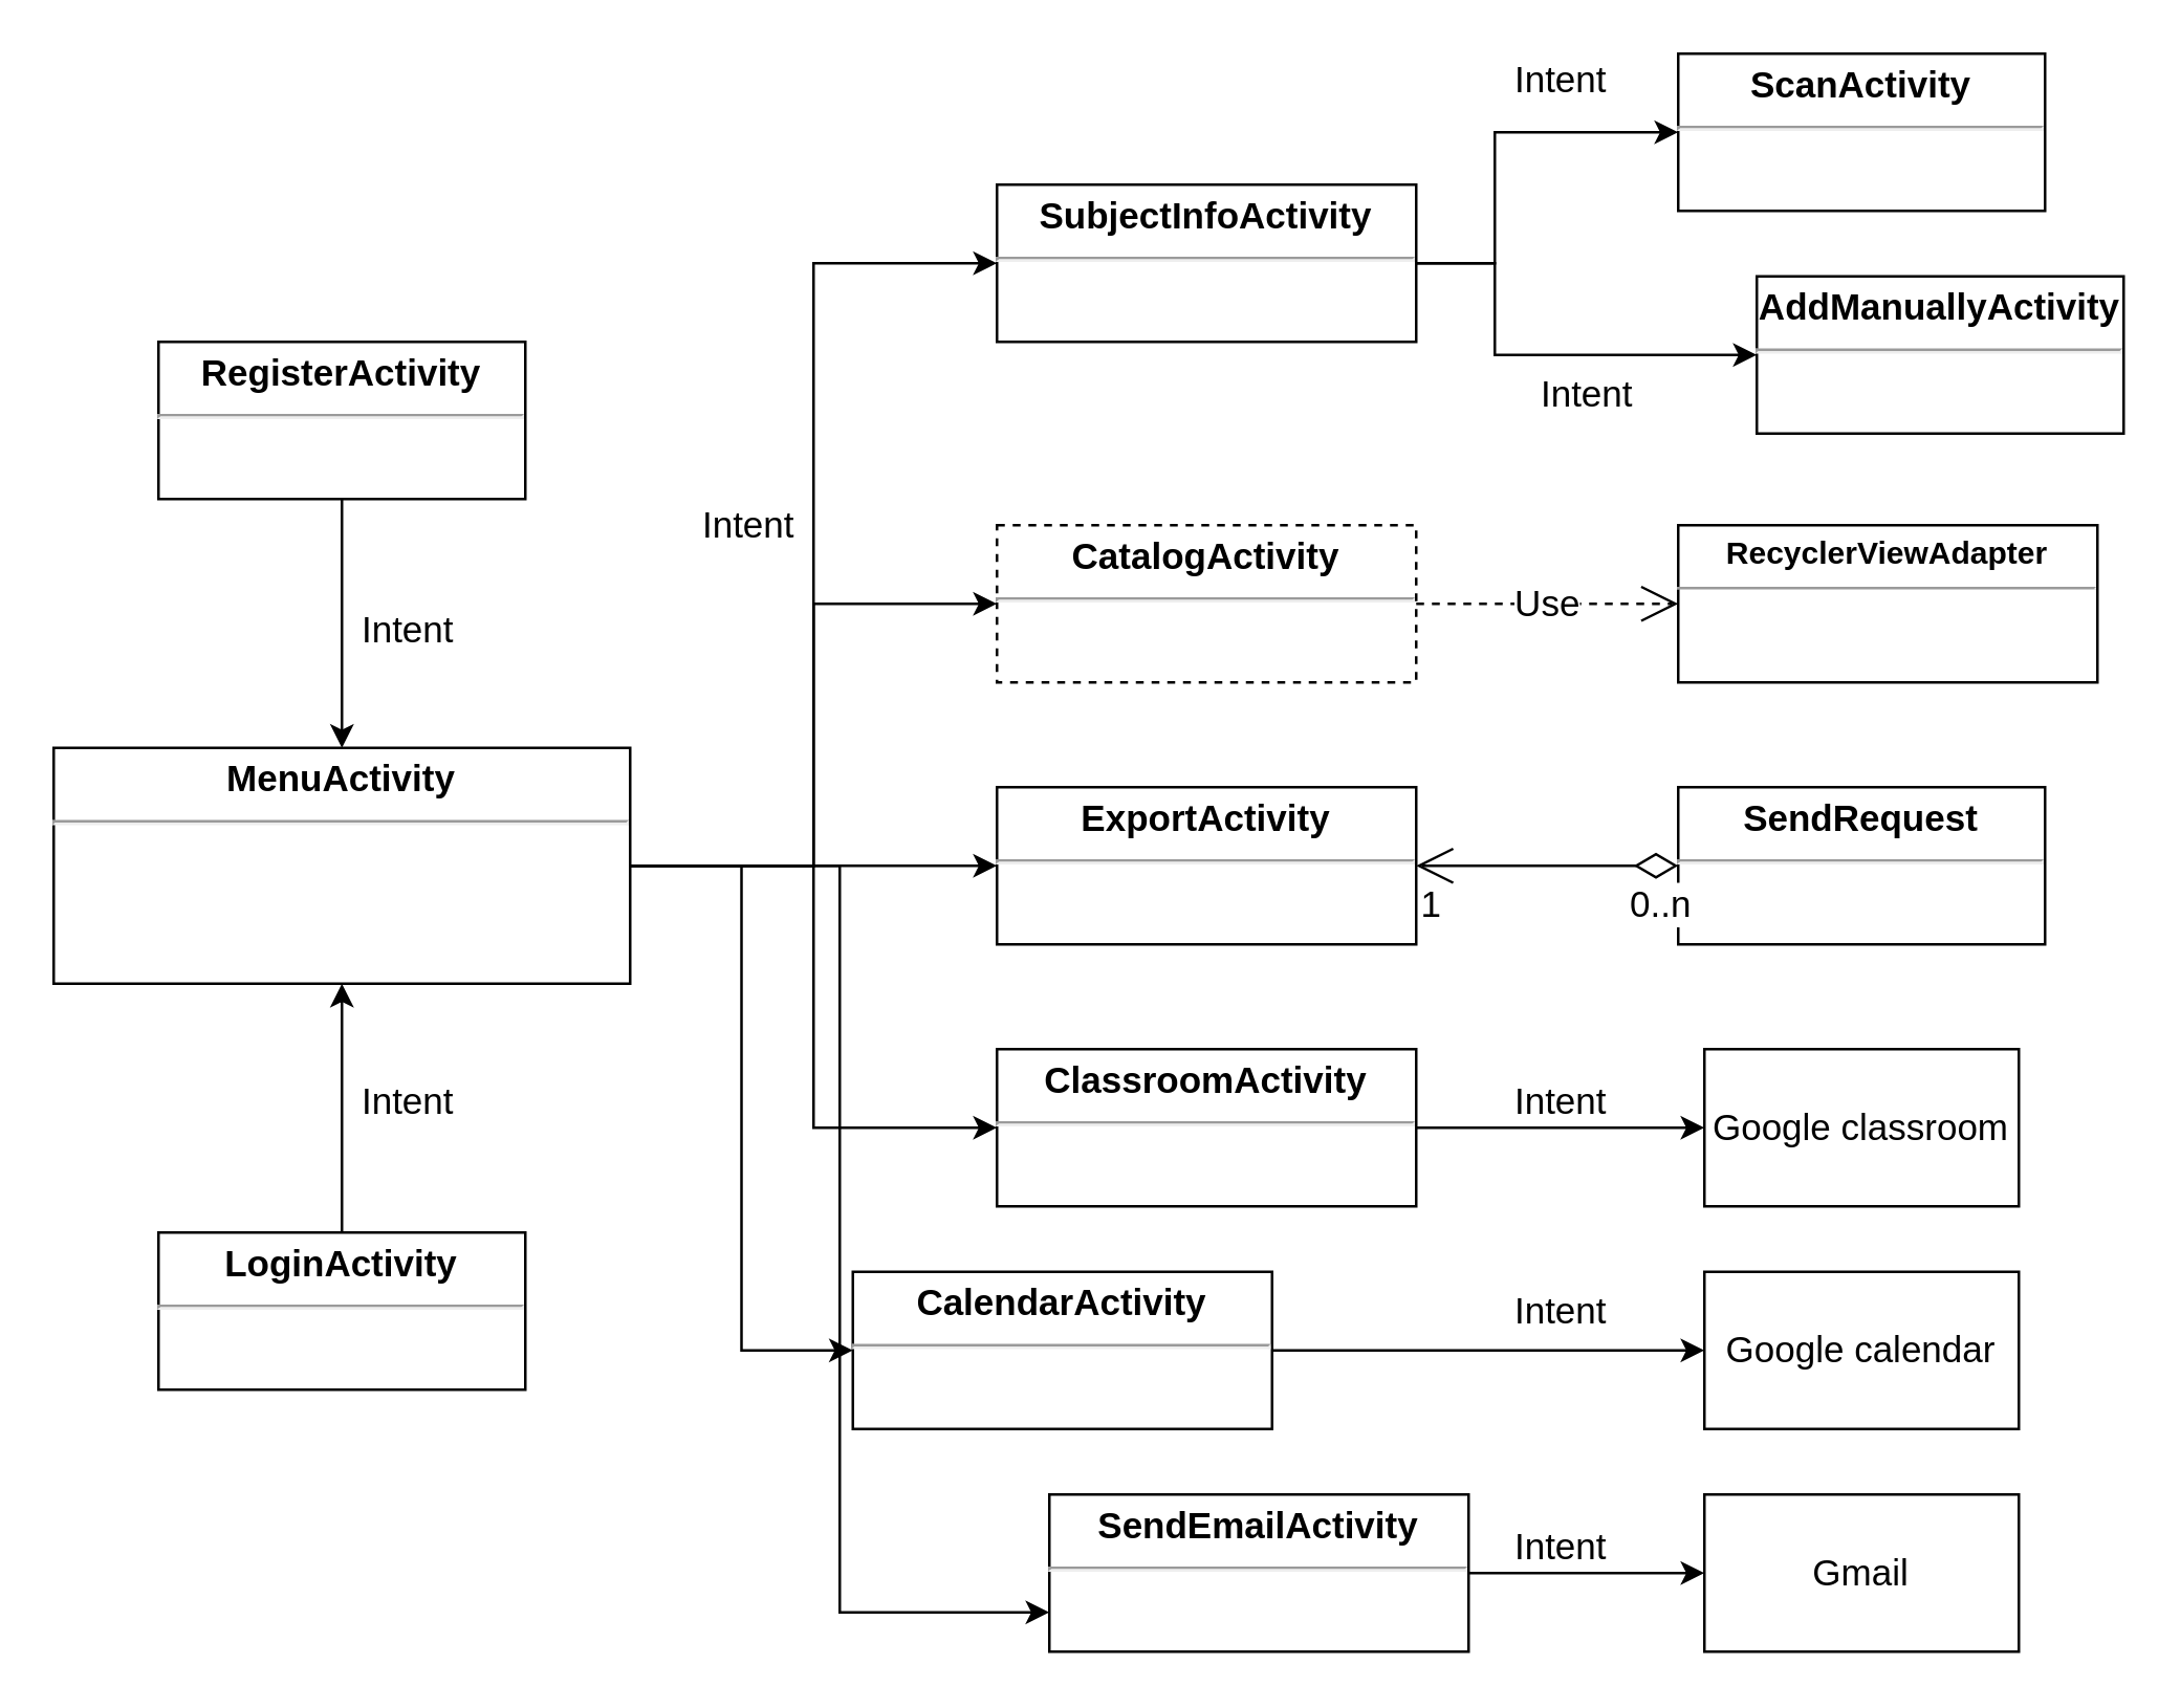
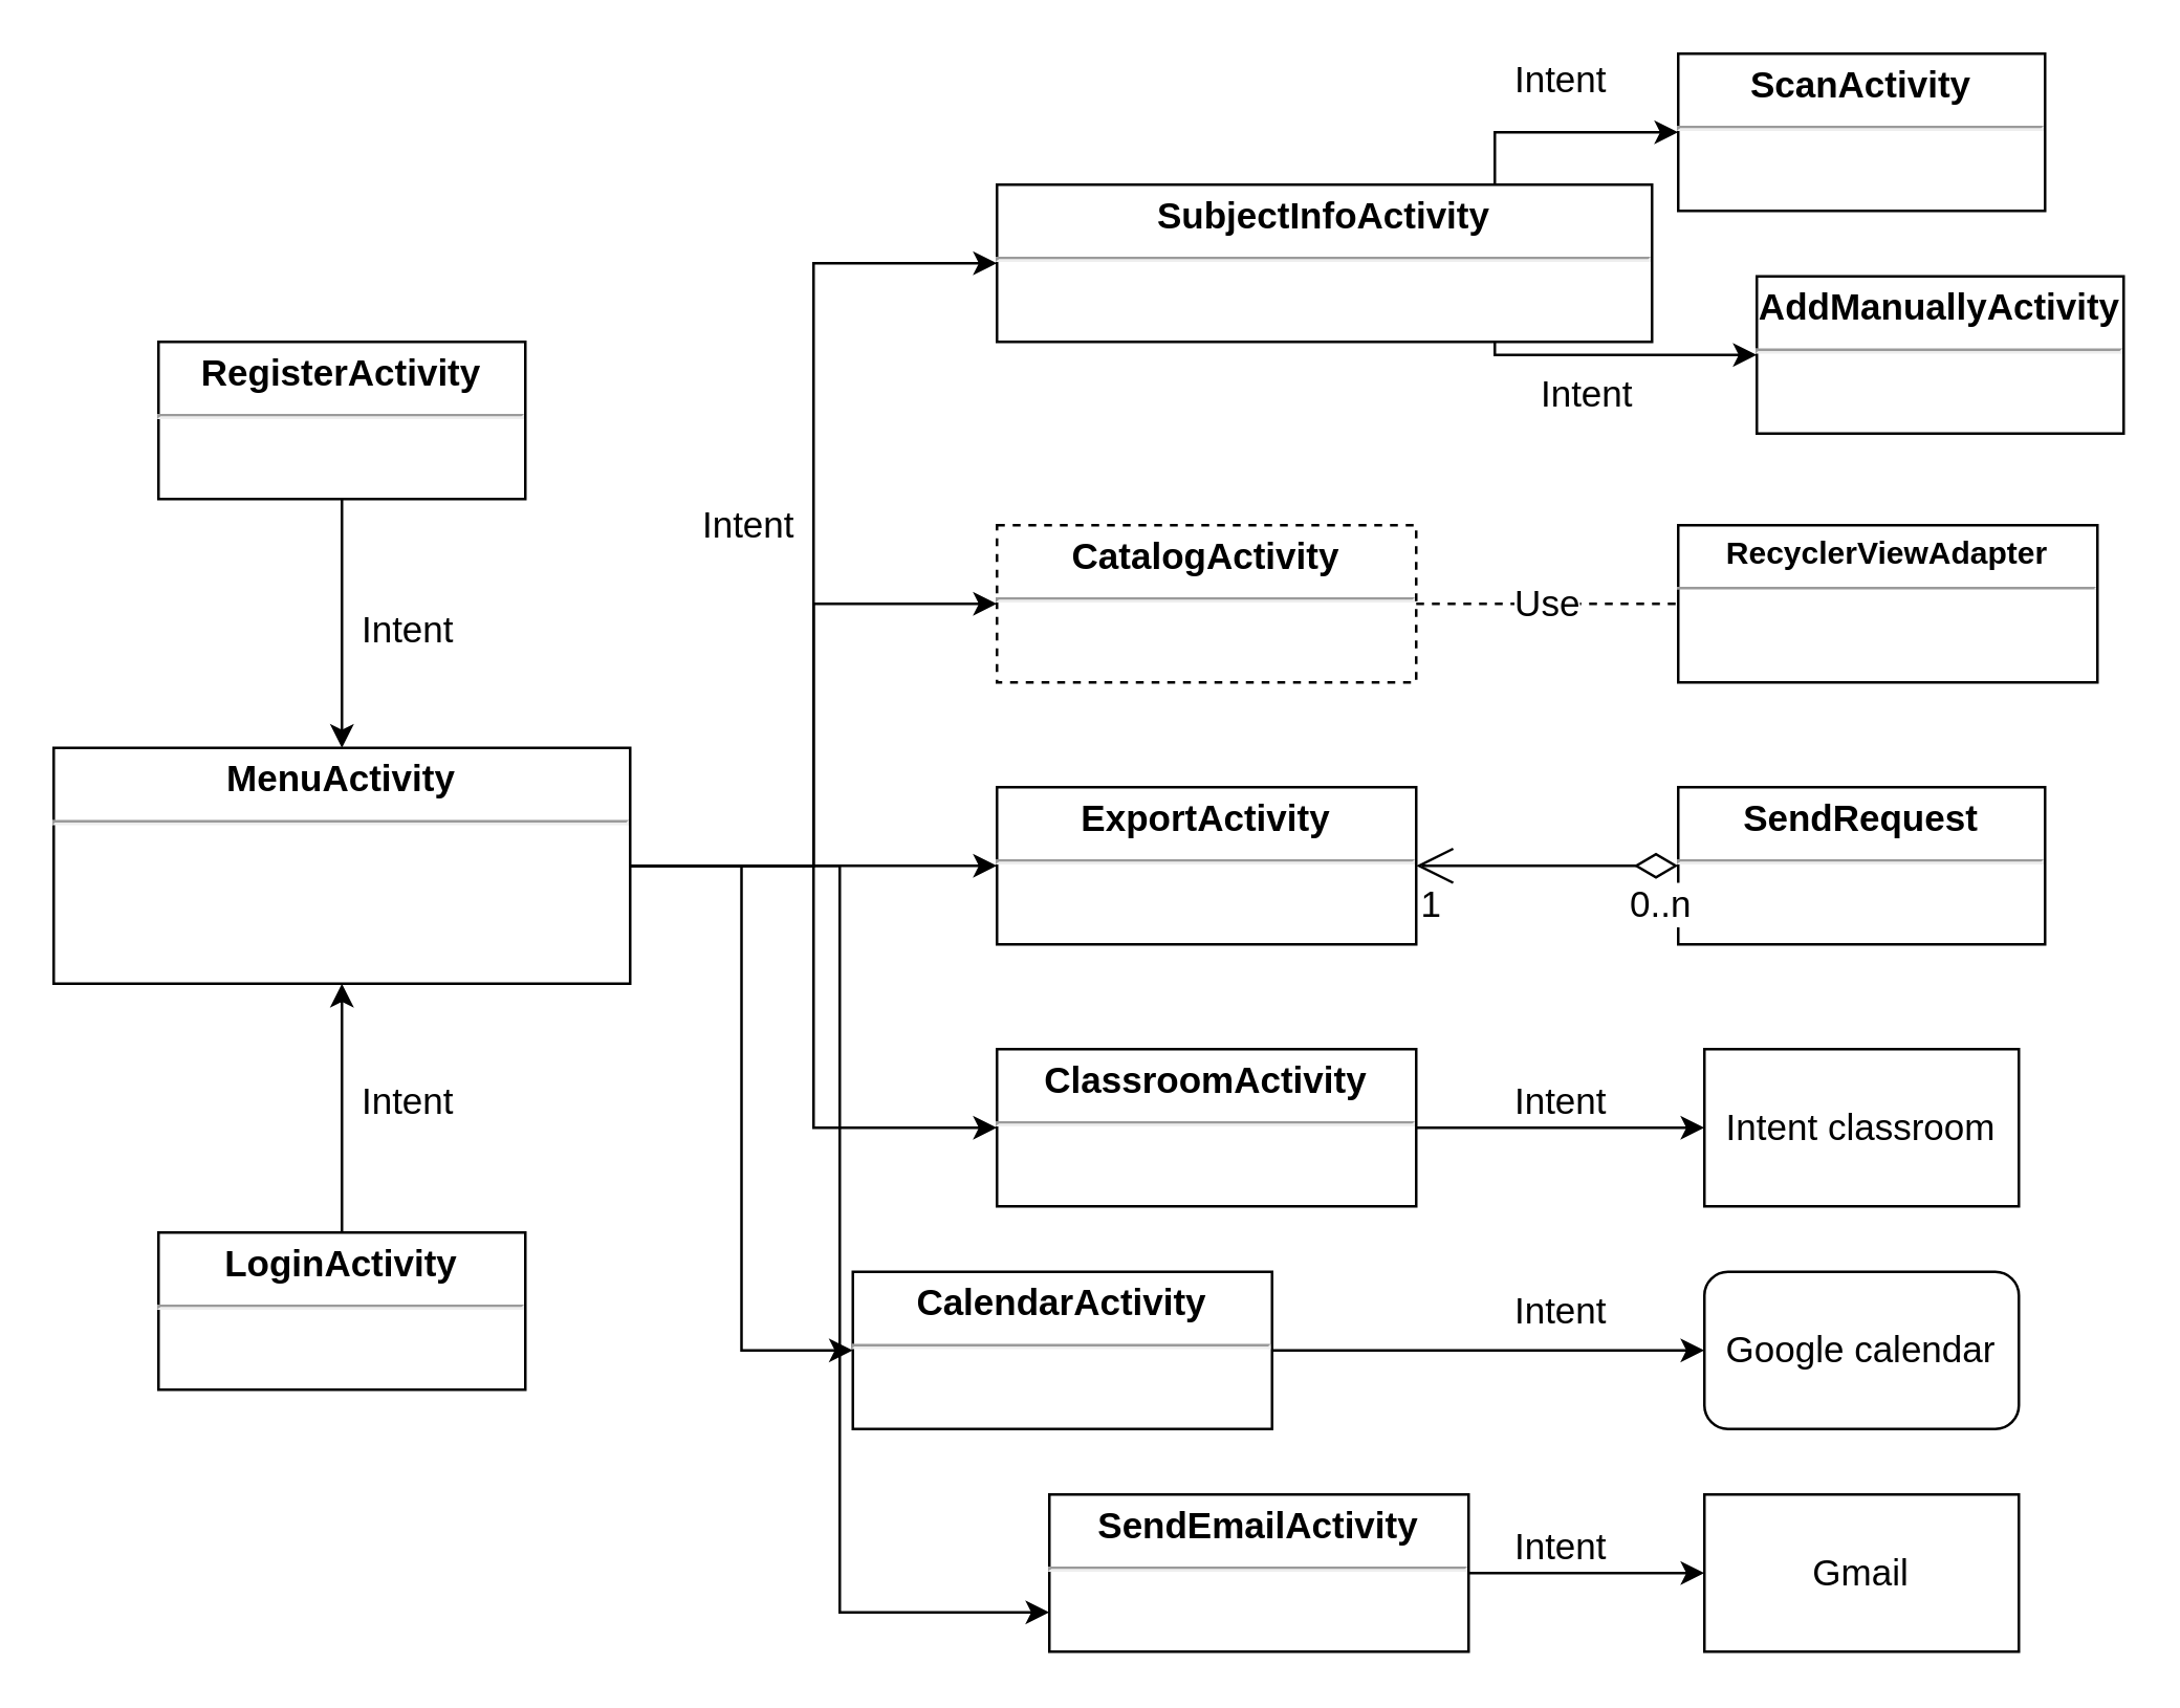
- <mxCell id="12" value="&lt;p style=&quot;margin: 4px 0px 0px; text-align: center; font-size: 14px;&quot;&gt;&lt;b style=&quot;font-size: 14px;&quot;&gt;SubjectInfoActivity&lt;/b&gt;&lt;/p&gt;&lt;hr style=&quot;font-size: 14px;&quot;&gt;&lt;p style=&quot;margin: 0px 0px 0px 4px; font-size: 14px;&quot;&gt;&lt;br style=&quot;font-size: 14px;&quot;&gt;&lt;/p&gt;" style="verticalAlign=top;align=left;overflow=fill;fontSize=14;fontFamily=Helvetica;html=1;" parent="1" vertex="1"><mxGeometry x="380" y="70" width="160" height="60" as="geometry" /></mxCell>
+ <mxCell id="12" value="&lt;p style=&quot;margin: 4px 0px 0px; text-align: center; font-size: 14px;&quot;&gt;&lt;b style=&quot;font-size: 14px;&quot;&gt;SubjectInfoActivity&lt;/b&gt;&lt;/p&gt;&lt;hr style=&quot;font-size: 14px;&quot;&gt;&lt;p style=&quot;margin: 0px 0px 0px 4px; font-size: 14px;&quot;&gt;&lt;br style=&quot;font-size: 14px;&quot;&gt;&lt;/p&gt;" style="verticalAlign=top;align=left;overflow=fill;fontSize=14;fontFamily=Helvetica;html=1;" parent="1" vertex="1"><mxGeometry x="380" y="70" width="250" height="60" as="geometry" /></mxCell>
- <mxCell id="28" value="Use" style="endArrow=open;endSize=12;dashed=1;html=1;exitX=1;exitY=0.5;exitDx=0;exitDy=0;entryX=0;entryY=0.5;entryDx=0;entryDy=0;fontSize=14;" parent="1" source="23" target="9" edge="1"><mxGeometry width="160" relative="1" as="geometry"><mxPoint x="530" y="220" as="sourcePoint" /><mxPoint x="690" y="220" as="targetPoint" /></mxGeometry></mxCell>
+ <mxCell id="28" value="Use" style="endArrow=none;endSize=12;dashed=1;html=1;exitX=1;exitY=0.5;exitDx=0;exitDy=0;entryX=0;entryY=0.5;entryDx=0;entryDy=0;fontSize=14;" parent="1" source="23" target="9" edge="1"><mxGeometry width="160" relative="1" as="geometry"><mxPoint x="530" y="220" as="sourcePoint" /><mxPoint x="690" y="220" as="targetPoint" /></mxGeometry></mxCell>
- <mxCell id="37" value="Google classroom" style="rounded=0;whiteSpace=wrap;html=1;fontSize=14;" vertex="1" parent="1"><mxGeometry x="650" y="400" width="120" height="60" as="geometry" /></mxCell>
+ <mxCell id="37" value="Intent classroom" style="rounded=0;whiteSpace=wrap;html=1;fontSize=14;" vertex="1" parent="1"><mxGeometry x="650" y="400" width="120" height="60" as="geometry" /></mxCell>
- <mxCell id="38" value="Google calendar" style="rounded=0;whiteSpace=wrap;html=1;fontSize=14;" vertex="1" parent="1"><mxGeometry x="650" y="485" width="120" height="60" as="geometry" /></mxCell>
+ <mxCell id="38" value="Google calendar" style="whiteSpace=wrap;html=1;fontSize=14;rounded=1;" vertex="1" parent="1"><mxGeometry x="650" y="485" width="120" height="60" as="geometry" /></mxCell>
